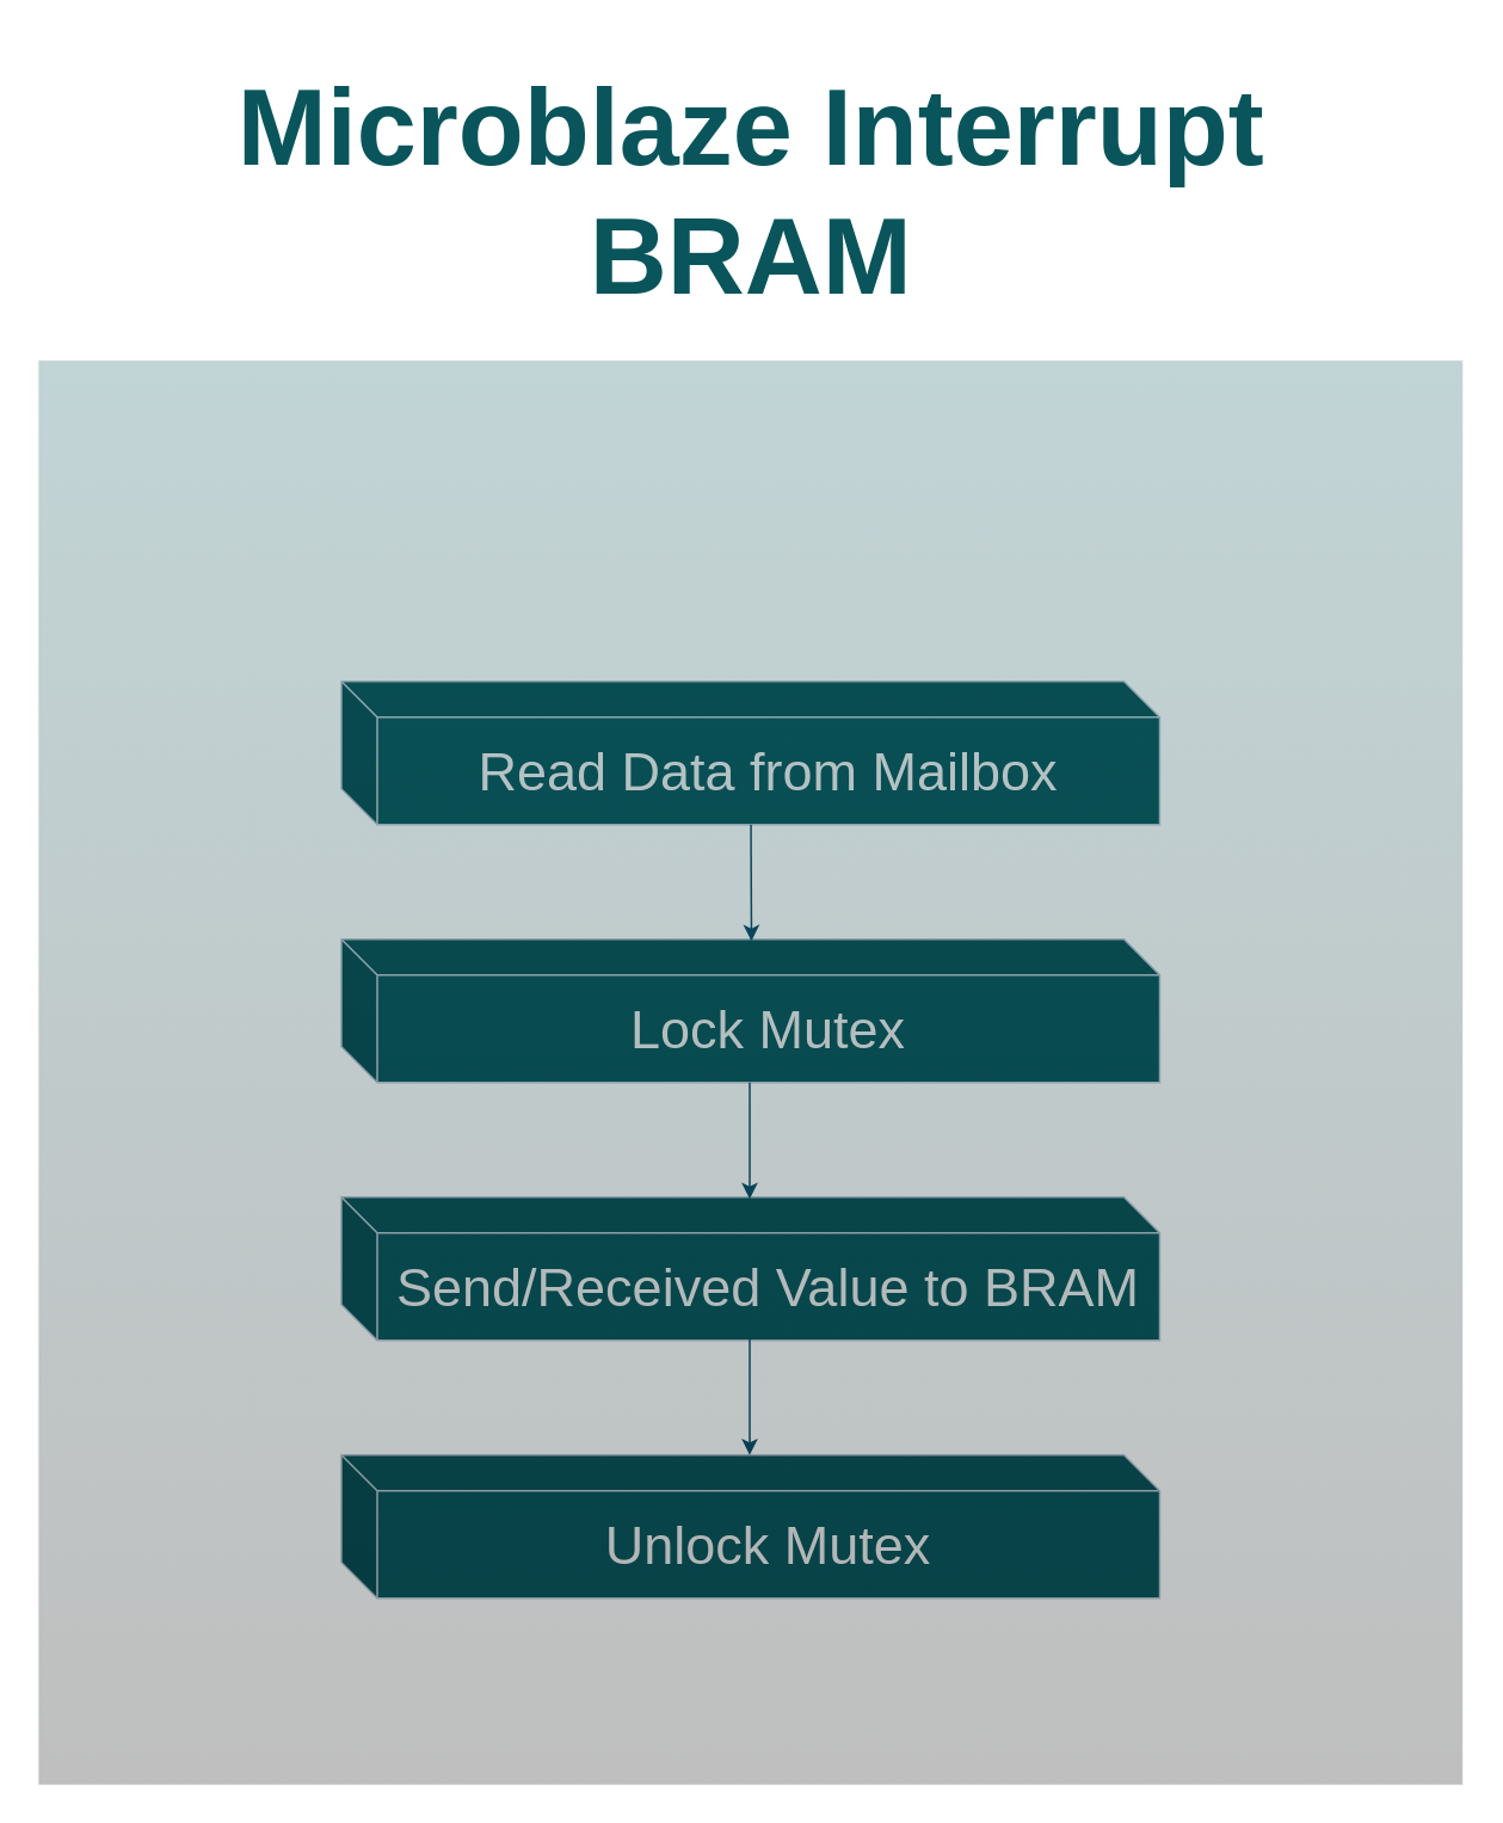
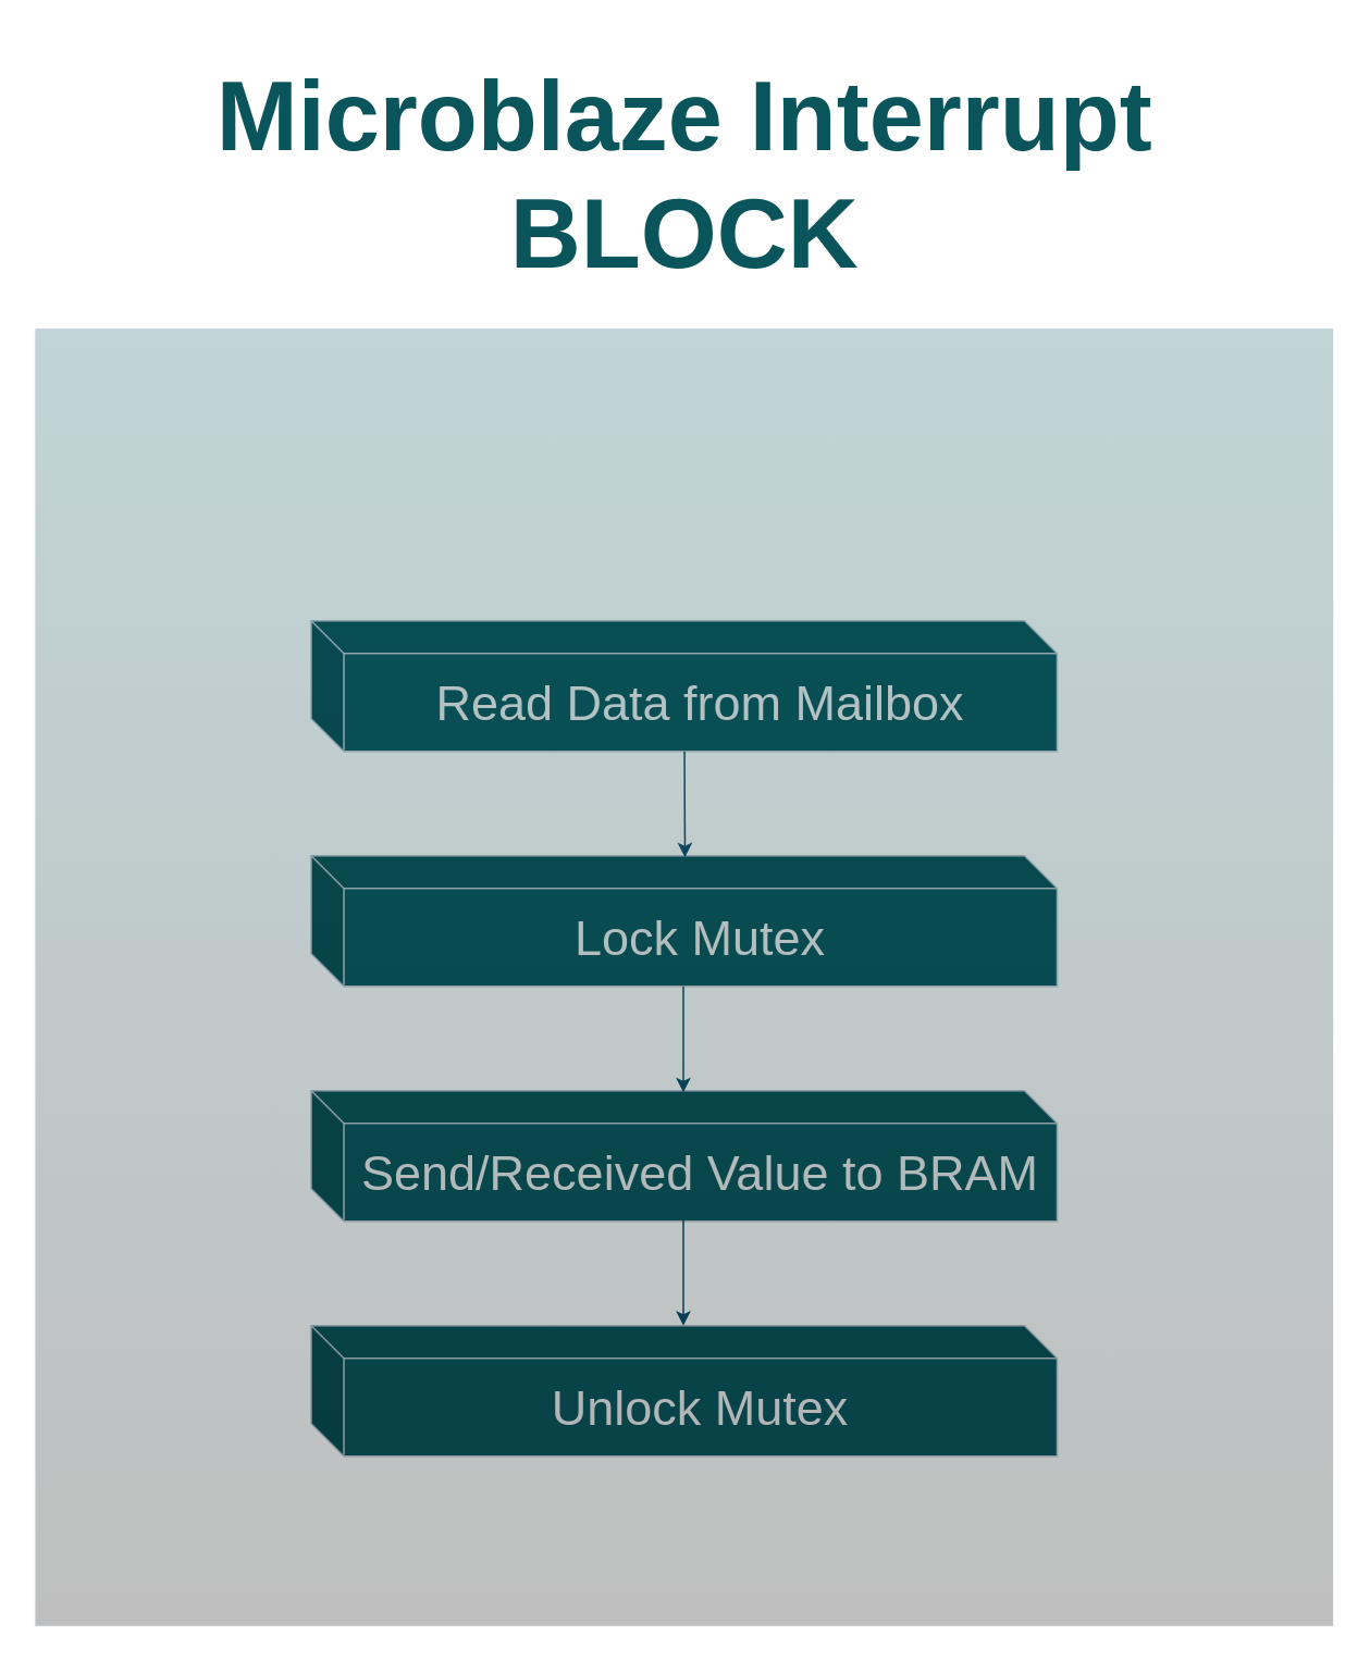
- <mxCell id="10" value="&lt;div&gt;&lt;font color=&quot;#09555b&quot;&gt;&lt;b&gt;&lt;font style=&quot;font-size: 60px;&quot;&gt;Microblaze Interrupt&lt;br&gt;&lt;/font&gt;&lt;/b&gt;&lt;/font&gt;&lt;/div&gt;&lt;div&gt;&lt;font color=&quot;#09555b&quot;&gt;&lt;b&gt;&lt;font style=&quot;font-size: 60px;&quot;&gt;BRAM&lt;br&gt;&lt;/font&gt;&lt;/b&gt;&lt;/font&gt;&lt;/div&gt;" style="text;html=1;strokeColor=none;fillColor=none;align=center;verticalAlign=middle;whiteSpace=wrap;rounded=0;fontColor=#EEEEEE;" vertex="1" parent="1"><mxGeometry x="20.5" y="20" width="796" height="173" as="geometry" /></mxCell>
+ <mxCell id="10" value="&lt;div&gt;&lt;font color=&quot;#09555b&quot;&gt;&lt;b&gt;&lt;font style=&quot;font-size: 60px;&quot;&gt;Microblaze Interrupt&lt;br&gt;&lt;/font&gt;&lt;/b&gt;&lt;/font&gt;&lt;/div&gt;&lt;div&gt;&lt;font color=&quot;#09555b&quot;&gt;&lt;b&gt;&lt;font style=&quot;font-size: 60px;&quot;&gt;BLOCK&lt;br&gt;&lt;/font&gt;&lt;/b&gt;&lt;/font&gt;&lt;/div&gt;" style="text;html=1;strokeColor=none;fillColor=none;align=center;verticalAlign=middle;whiteSpace=wrap;rounded=0;fontColor=#EEEEEE;" vertex="1" parent="1"><mxGeometry x="20.5" y="20" width="796" height="173" as="geometry" /></mxCell>
